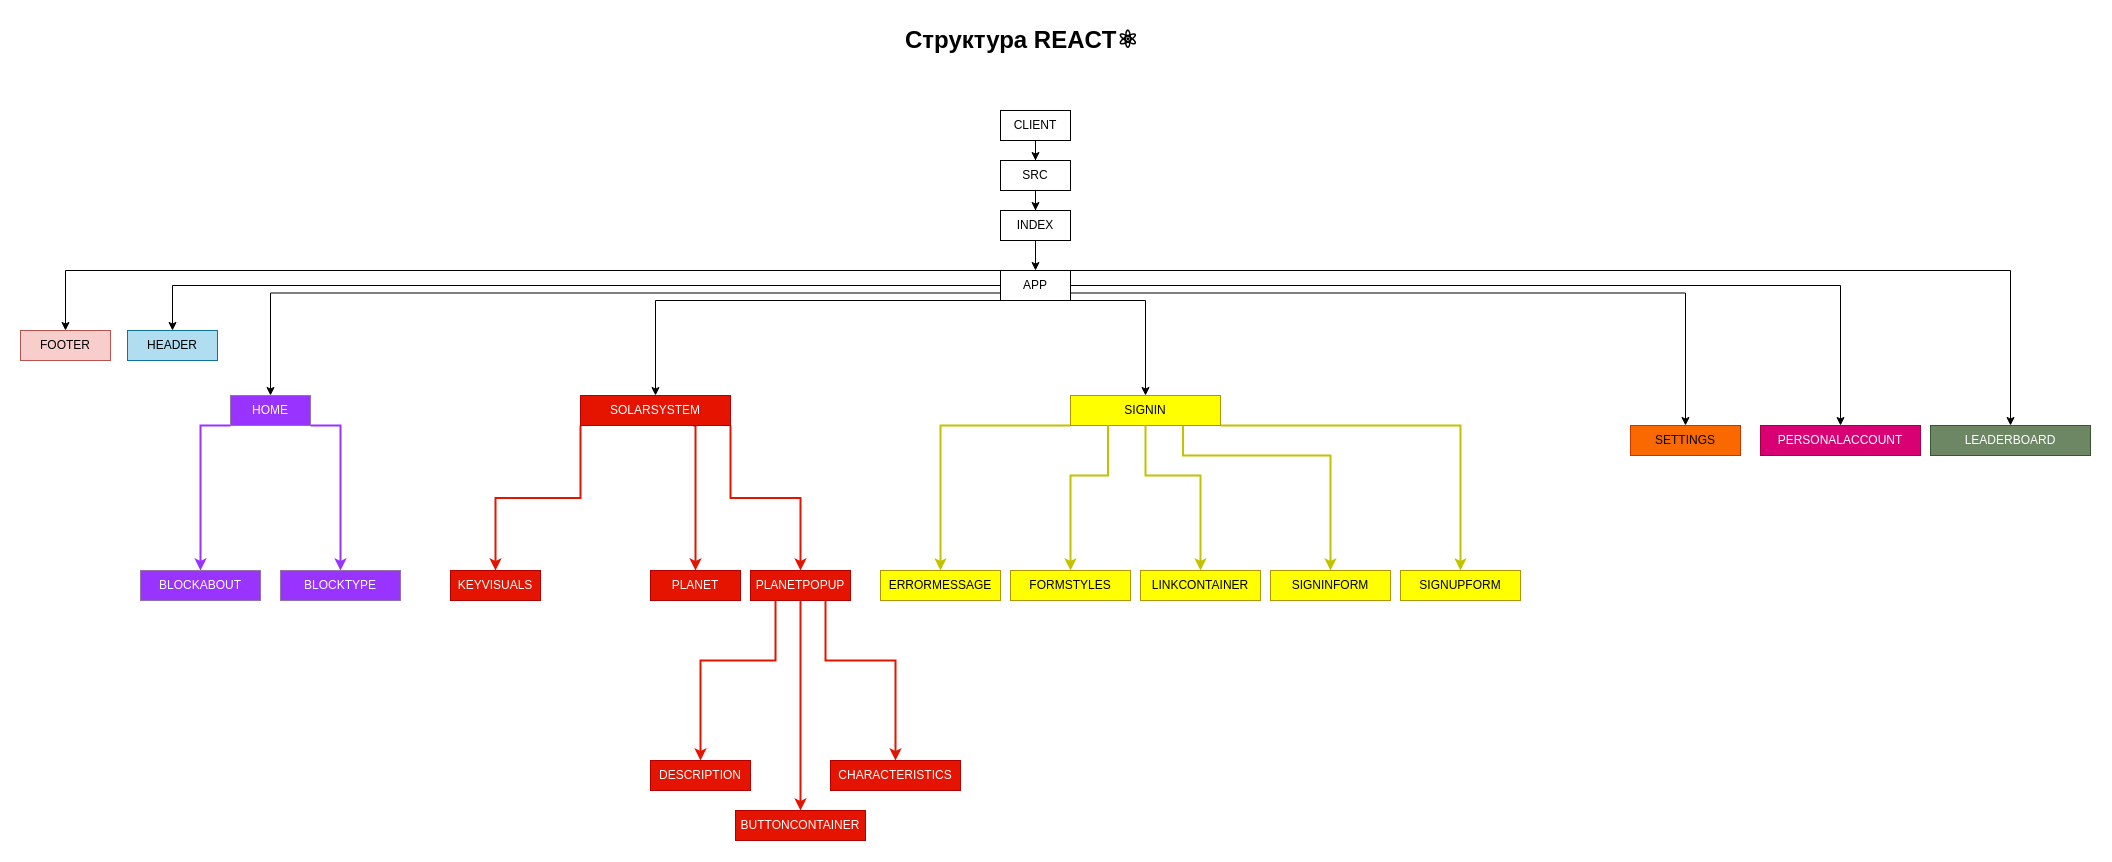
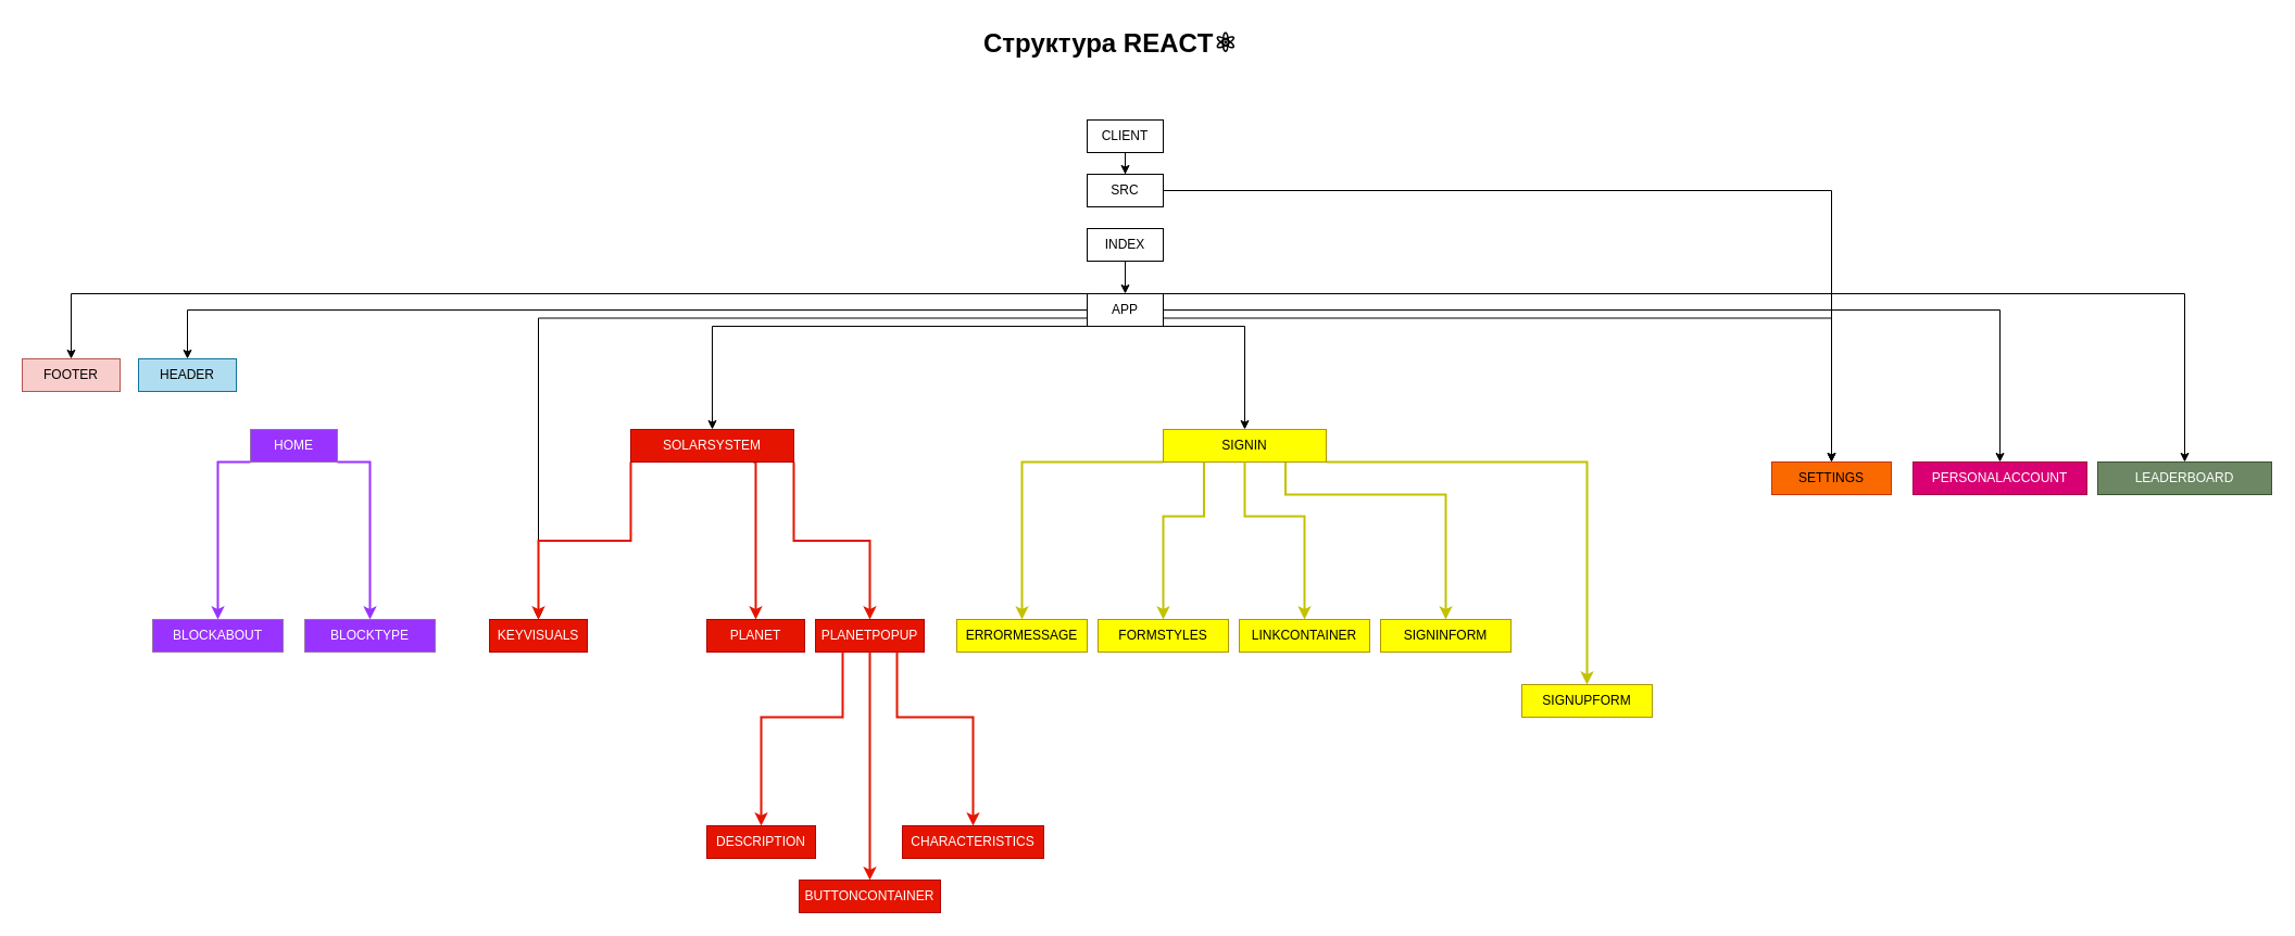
- <mxCell id="4" value="" style="edgeStyle=orthogonalEdgeStyle;rounded=0;orthogonalLoop=1;jettySize=auto;html=1;" edge="1" parent="1" source="5" target="7"><mxGeometry relative="1" as="geometry" /></mxCell>
+ <mxCell id="4" value="" style="edgeStyle=orthogonalEdgeStyle;rounded=0;orthogonalLoop=1;jettySize=auto;html=1;" edge="1" parent="1" source="5" target="31"><mxGeometry relative="1" as="geometry" /></mxCell>
- <mxCell id="11" style="edgeStyle=orthogonalEdgeStyle;rounded=0;orthogonalLoop=1;jettySize=auto;html=1;exitX=0;exitY=0.75;exitDx=0;exitDy=0;entryX=0.5;entryY=0;entryDx=0;entryDy=0;" edge="1" parent="1" source="16" target="28"><mxGeometry relative="1" as="geometry"><mxPoint x="730" y="400" as="targetPoint" /></mxGeometry></mxCell>
+ <mxCell id="11" style="edgeStyle=orthogonalEdgeStyle;rounded=0;orthogonalLoop=1;jettySize=auto;html=1;exitX=0;exitY=0.75;exitDx=0;exitDy=0;" edge="1" parent="1" source="16" target="36"><mxGeometry relative="1" as="geometry"><mxPoint x="730" y="400" as="targetPoint" /></mxGeometry></mxCell>
- <mxCell id="51" value="SIGNUPFORM" style="rounded=0;whiteSpace=wrap;html=1;fillColor=#FFFF00;strokeColor=#B09500;fontColor=#000000;" vertex="1" parent="1"><mxGeometry x="1400" y="570" width="120" height="30" as="geometry" /></mxCell>
+ <mxCell id="51" value="SIGNUPFORM" style="rounded=0;whiteSpace=wrap;html=1;fillColor=#FFFF00;strokeColor=#B09500;fontColor=#000000;" vertex="1" parent="1"><mxGeometry x="1400" y="630" width="120" height="30" as="geometry" /></mxCell>
